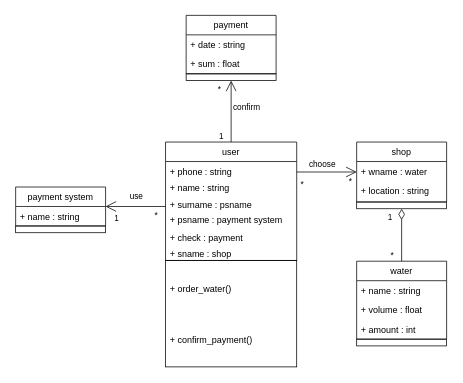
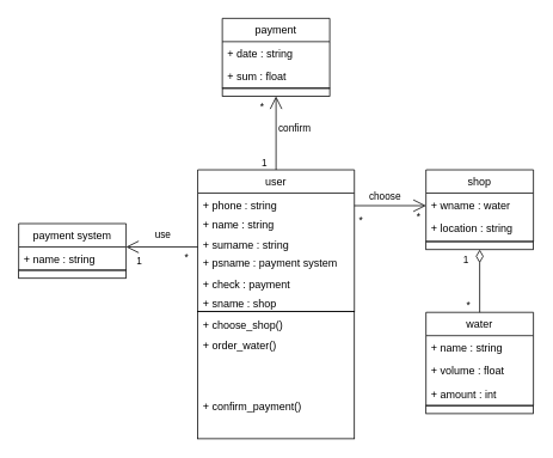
- <mxCell id="40" value="+ surname : psname" style="text;strokeColor=none;fillColor=none;align=left;verticalAlign=top;spacingLeft=4;spacingRight=4;overflow=hidden;rotatable=0;points=[[0,0.5],[1,0.5]];portConstraint=eastwest;" parent="37" vertex="1"><mxGeometry y="70" width="175" height="20" as="geometry" /></mxCell>
+ <mxCell id="40" value="+ surname : string" style="text;strokeColor=none;fillColor=none;align=left;verticalAlign=top;spacingLeft=4;spacingRight=4;overflow=hidden;rotatable=0;points=[[0,0.5],[1,0.5]];portConstraint=eastwest;" parent="37" vertex="1"><mxGeometry y="70" width="175" height="20" as="geometry" /></mxCell>
+ <mxCell id="45" value="+ choose_shop()" style="text;strokeColor=none;fillColor=none;align=left;verticalAlign=top;spacingLeft=4;spacingRight=4;overflow=hidden;rotatable=0;points=[[0,0.5],[1,0.5]];portConstraint=eastwest;" vertex="1" parent="1"><mxGeometry x="220" y="349" width="175" height="22" as="geometry" /></mxCell>
